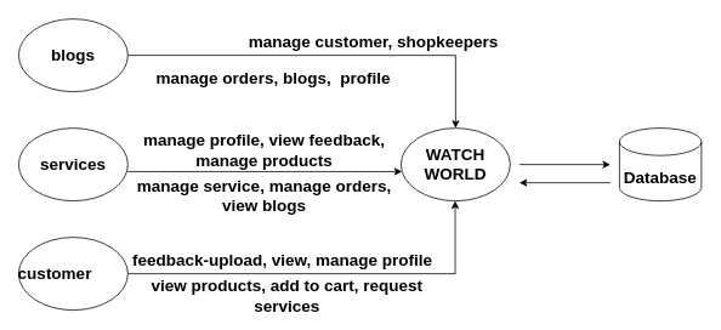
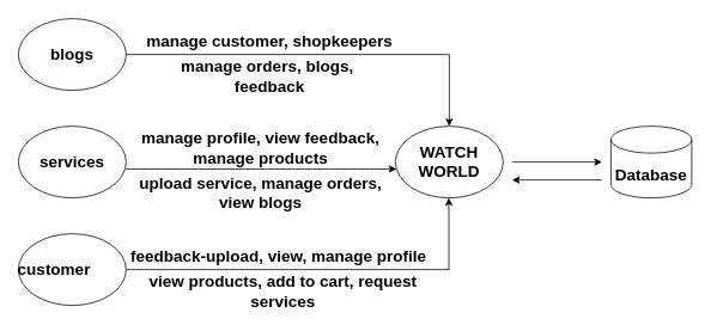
- <mxCell id="17" value="&lt;b&gt;manage customer, shopkeepers&lt;/b&gt;" style="text;html=1;strokeColor=none;fillColor=none;align=center;verticalAlign=middle;whiteSpace=wrap;rounded=0;fontSize=18;" parent="1" vertex="1"><mxGeometry x="260" y="30" width="300" height="30" as="geometry" /></mxCell>
+ <mxCell id="17" value="&lt;b&gt;manage customer, shopkeepers&lt;/b&gt;" style="text;html=1;strokeColor=none;fillColor=none;align=center;verticalAlign=middle;whiteSpace=wrap;rounded=0;fontSize=18;" parent="1" vertex="1"><mxGeometry x="150" y="30" width="300" height="30" as="geometry" /></mxCell>
- <mxCell id="18" value="&lt;b&gt;manage orders, blogs,&amp;nbsp; profile&lt;/b&gt;" style="text;html=1;strokeColor=none;fillColor=none;align=center;verticalAlign=middle;whiteSpace=wrap;rounded=0;fontSize=18;" parent="1" vertex="1"><mxGeometry x="160" y="70" width="280" height="30" as="geometry" /></mxCell>
+ <mxCell id="18" value="&lt;b&gt;manage orders, blogs,&amp;nbsp; feedback&lt;/b&gt;" style="text;html=1;strokeColor=none;fillColor=none;align=center;verticalAlign=middle;whiteSpace=wrap;rounded=0;fontSize=18;" parent="1" vertex="1"><mxGeometry x="160" y="70" width="280" height="30" as="geometry" /></mxCell>
- <mxCell id="16" value="&lt;b&gt;manage service, manage orders, view blogs&lt;/b&gt;" style="text;html=1;strokeColor=none;fillColor=none;align=center;verticalAlign=middle;whiteSpace=wrap;rounded=0;fontSize=18;" parent="1" vertex="1"><mxGeometry x="140" y="200" width="300" height="30" as="geometry" /></mxCell>
+ <mxCell id="16" value="&lt;b&gt;upload service, manage orders, view blogs&lt;/b&gt;" style="text;html=1;strokeColor=none;fillColor=none;align=center;verticalAlign=middle;whiteSpace=wrap;rounded=0;fontSize=18;" parent="1" vertex="1"><mxGeometry x="140" y="200" width="300" height="30" as="geometry" /></mxCell>
